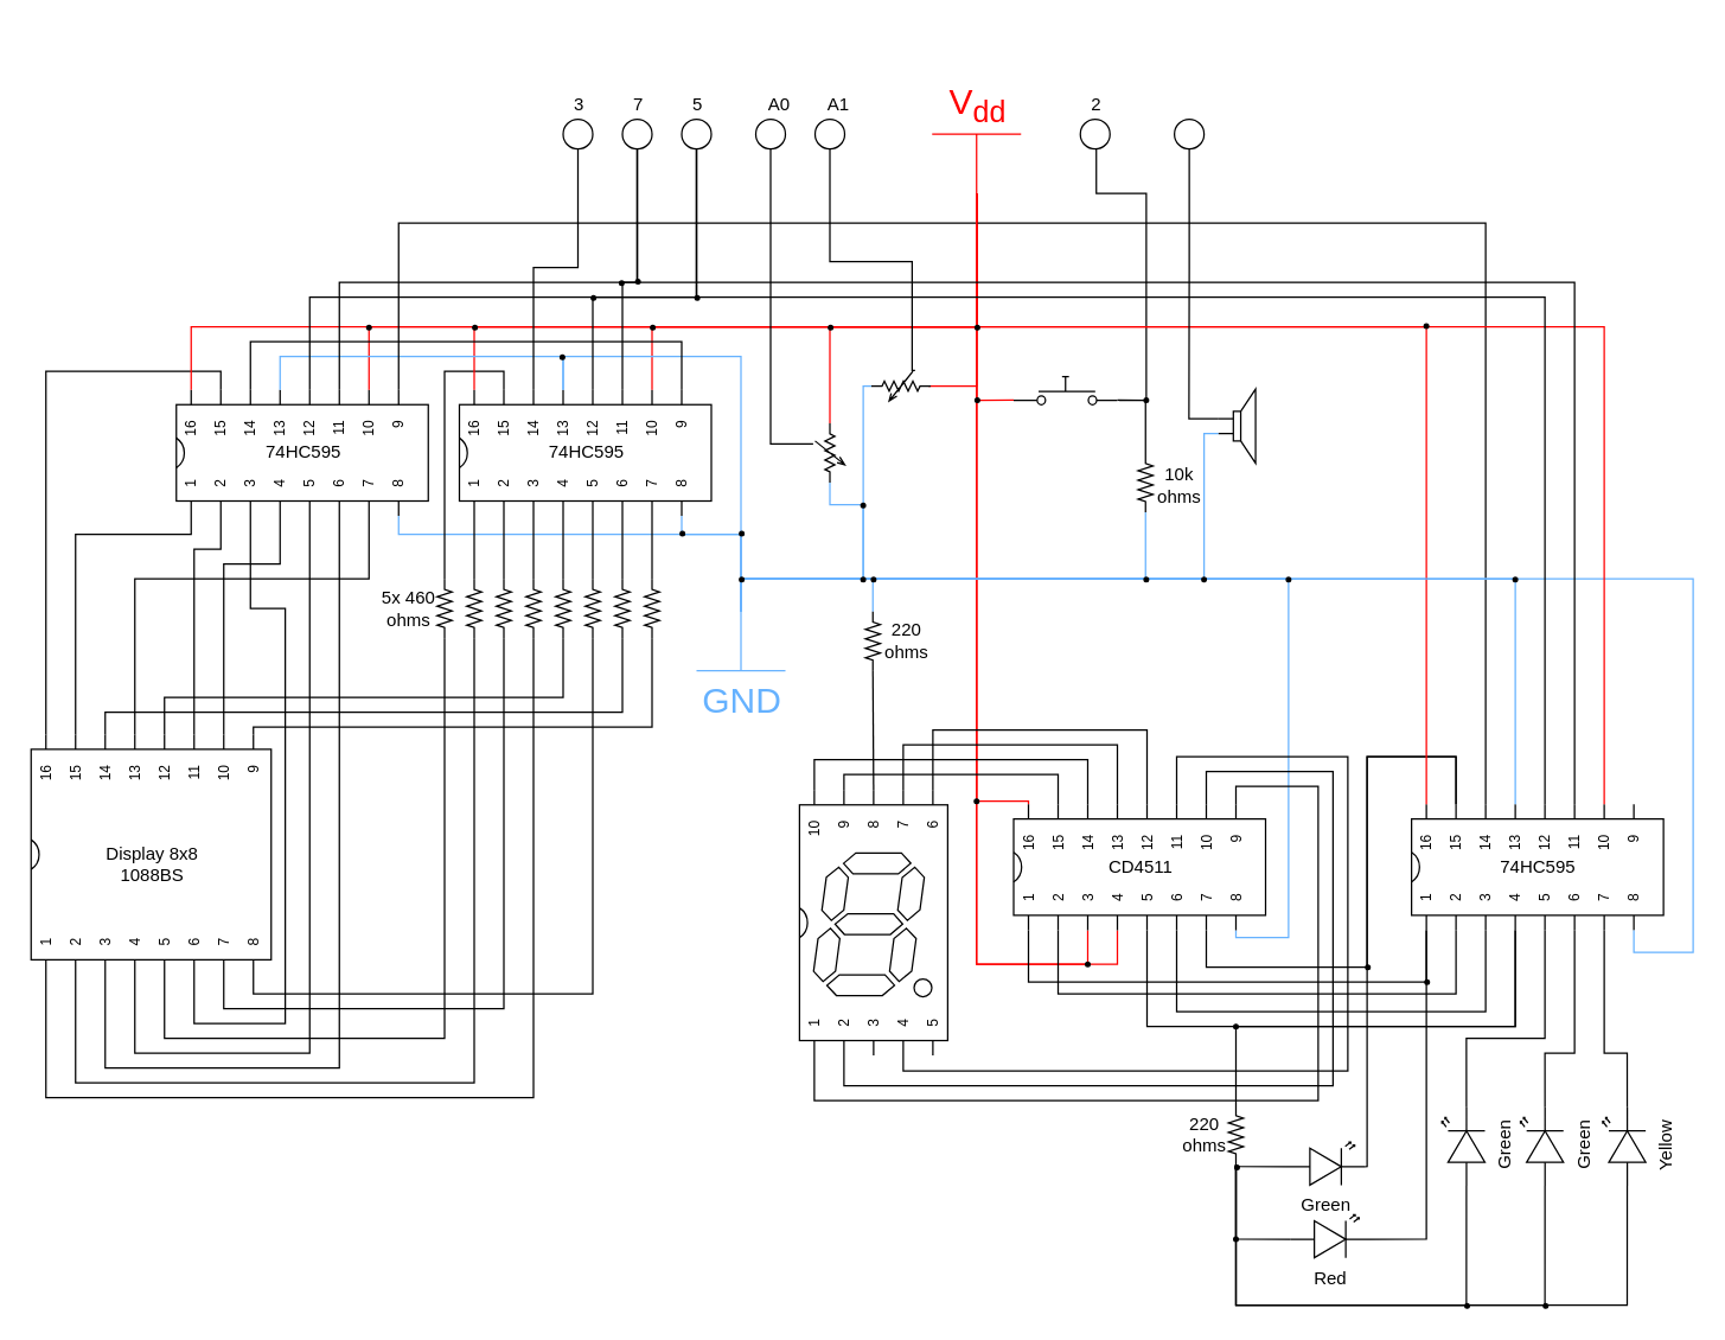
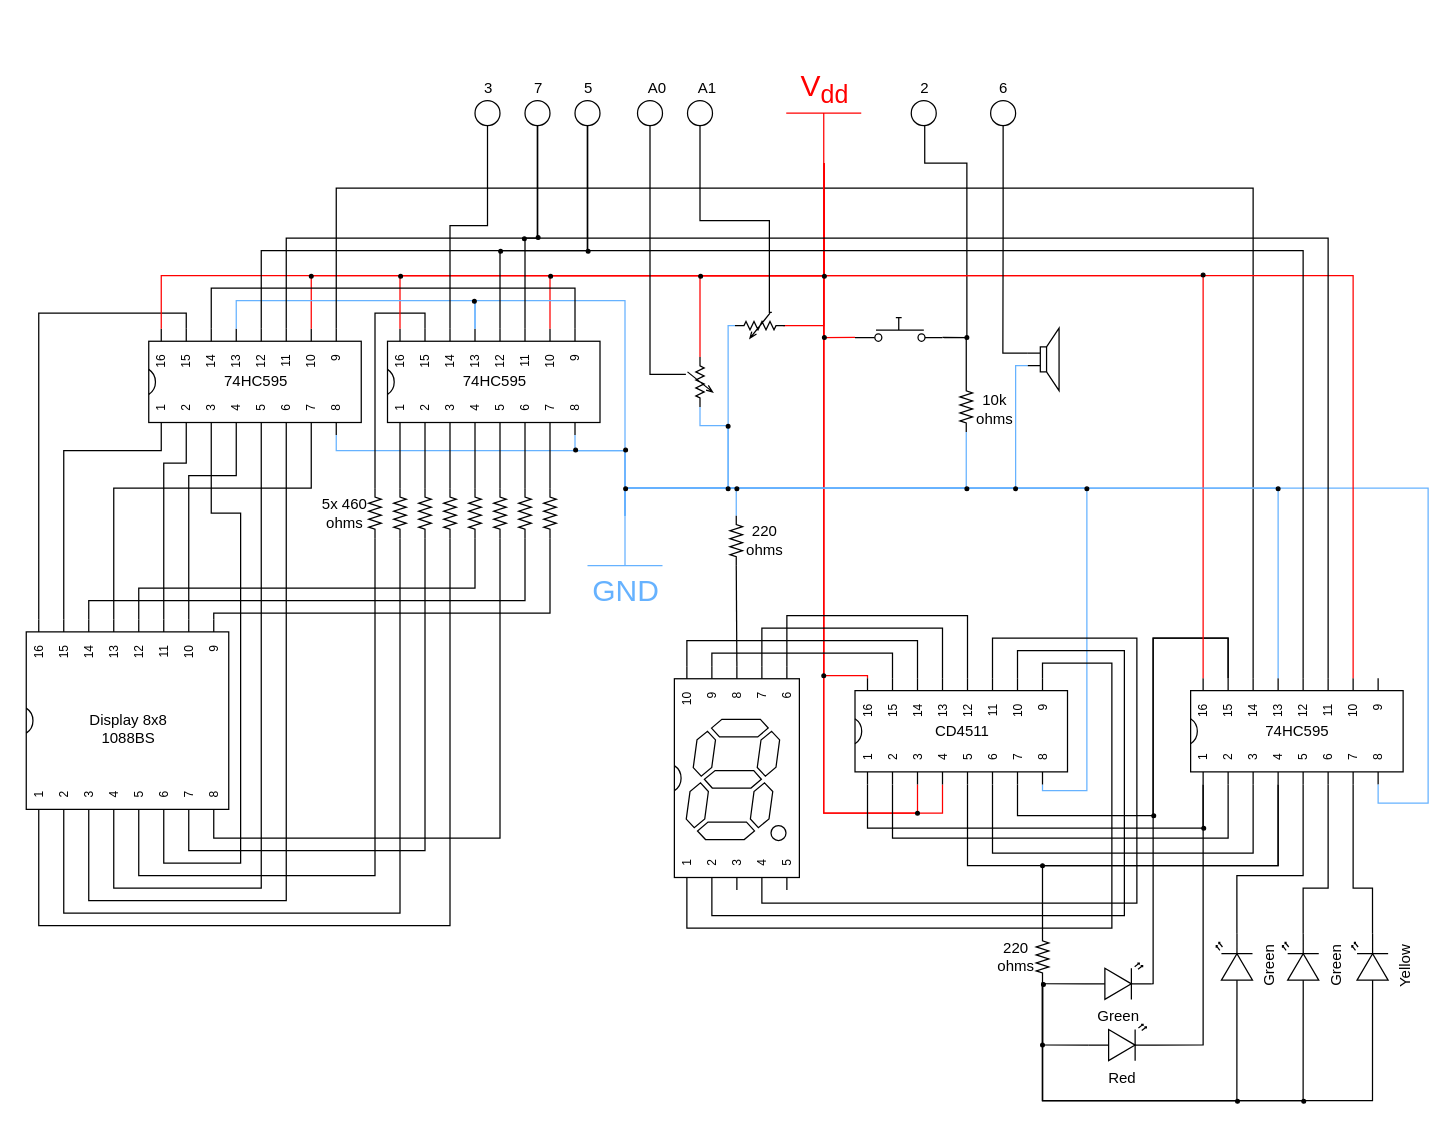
+ <mxCell id="187" value="6" style="text;html=1;align=center;verticalAlign=middle;resizable=0;points=[];autosize=1;strokeColor=none;fillColor=none;" vertex="1" parent="185"><mxGeometry width="20" height="20" as="geometry" /></mxCell>
